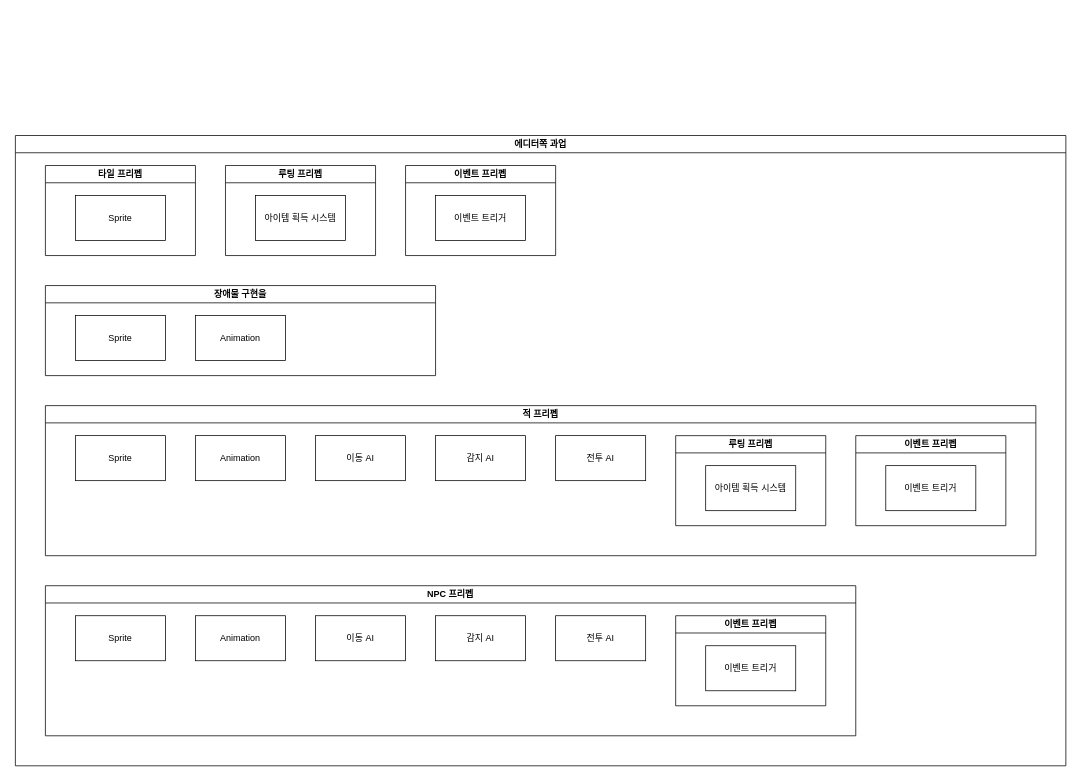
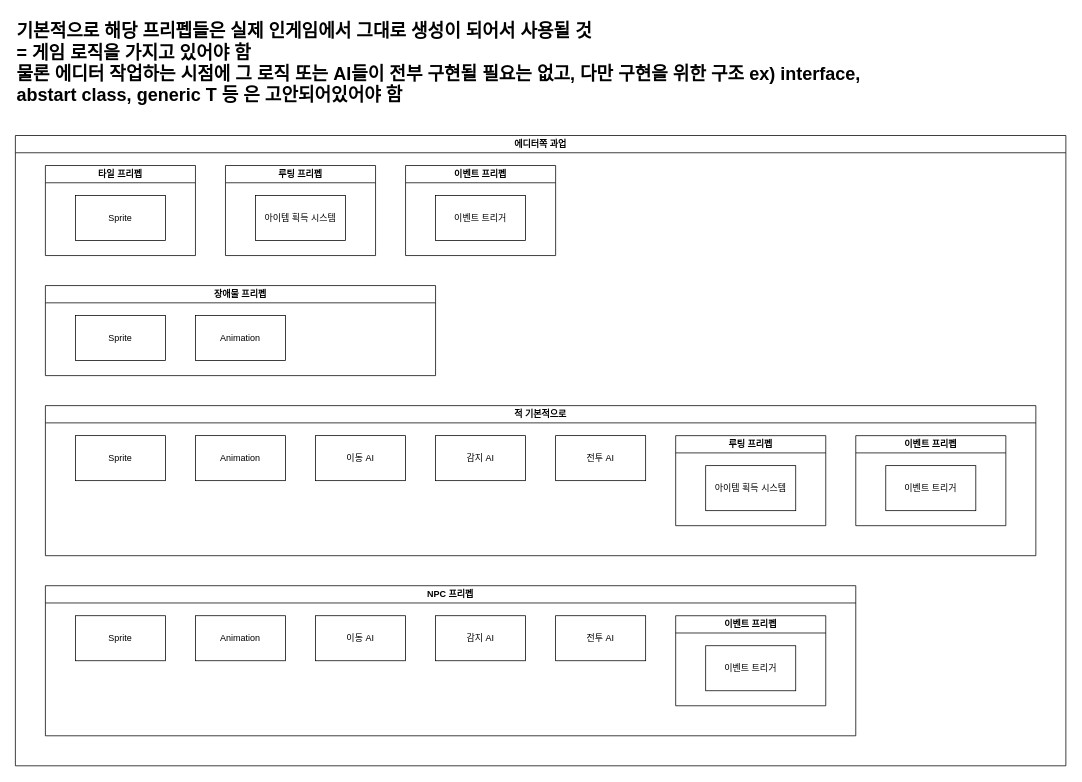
+ <mxCell id="30" value="기본적으로 해당 프리펩들은 실제 인게임에서 그대로 생성이 되어서 사용될 것&lt;br&gt;= 게임 로직을 가지고 있어야 함&lt;br&gt;물론 에디터 작업하는 시점에 그 로직 또는 AI들이 전부 구현될 필요는 없고, 다만 구현을 위한 구조 ex) interface, abstart class, generic T 등 은 고안되어있어야 함&amp;nbsp;" style="text;html=1;strokeColor=none;fillColor=none;align=left;verticalAlign=top;whiteSpace=wrap;rounded=0;fontStyle=1;fontSize=24;" vertex="1" parent="1"><mxGeometry x="20" y="20" width="1180" height="160" as="geometry" /></mxCell>
- <mxCell id="5" value="장애물 구현을" style="swimlane;whiteSpace=wrap;html=1;" vertex="1" parent="2"><mxGeometry x="40" y="200" width="520" height="120" as="geometry" /></mxCell>
+ <mxCell id="5" value="장애물 프리펩" style="swimlane;whiteSpace=wrap;html=1;" vertex="1" parent="2"><mxGeometry x="40" y="200" width="520" height="120" as="geometry" /></mxCell>
- <mxCell id="12" value="적 프리펩" style="swimlane;whiteSpace=wrap;html=1;" vertex="1" parent="2"><mxGeometry x="40" y="360" width="1320" height="200" as="geometry" /></mxCell>
+ <mxCell id="12" value="적 기본적으로" style="swimlane;whiteSpace=wrap;html=1;" vertex="1" parent="2"><mxGeometry x="40" y="360" width="1320" height="200" as="geometry" /></mxCell>
